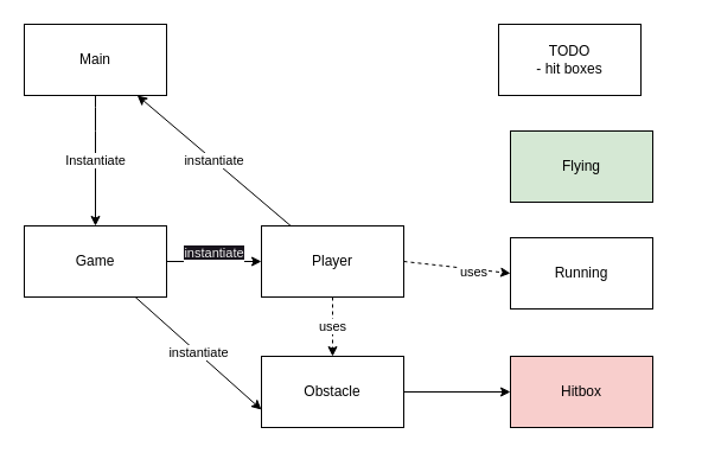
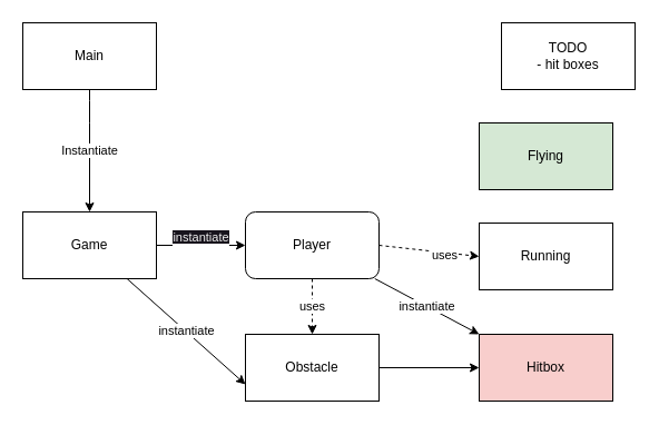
- <mxCell id="16" value="TODO&lt;br&gt;- hit boxes" style="whiteSpace=wrap;html=1;" parent="1" vertex="1"><mxGeometry x="420" y="20" width="120" height="60" as="geometry" /></mxCell>
+ <mxCell id="16" value="TODO&lt;br&gt;- hit boxes" style="whiteSpace=wrap;html=1;" parent="1" vertex="1"><mxGeometry x="450" y="20" width="120" height="60" as="geometry" /></mxCell>
- <mxCell id="9" value="instantiate" style="edgeStyle=none;html=1;" edge="1" parent="1" source="10" target="3"><mxGeometry relative="1" as="geometry" /></mxCell>
+ <mxCell id="9" value="instantiate" style="edgeStyle=none;html=1;entryX=0;entryY=0;entryDx=0;entryDy=0;" edge="1" parent="1" source="10" target="17"><mxGeometry relative="1" as="geometry" /></mxCell>
- <mxCell id="10" value="Player" style="whiteSpace=wrap;html=1;" parent="1" vertex="1"><mxGeometry x="220" y="190" width="120" height="60" as="geometry" /></mxCell>
+ <mxCell id="10" value="Player" style="whiteSpace=wrap;html=1;rounded=1;" parent="1" vertex="1"><mxGeometry x="220" y="190" width="120" height="60" as="geometry" /></mxCell>
